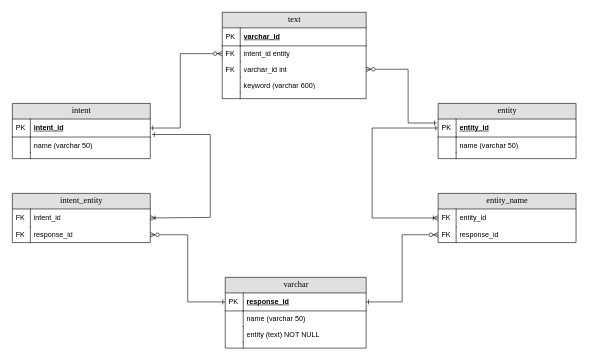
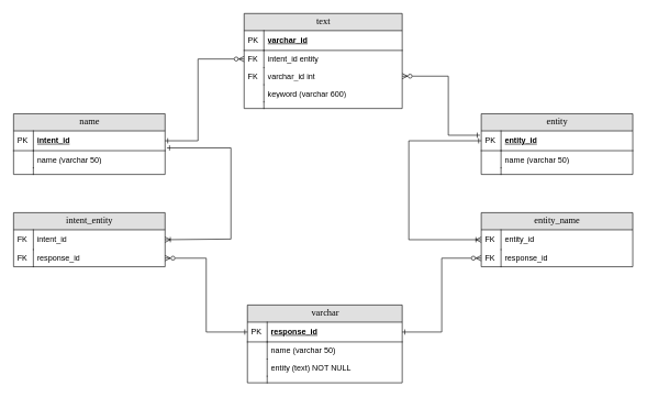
- <mxCell id="18" value="intent" style="swimlane;html=1;fontStyle=0;childLayout=stackLayout;horizontal=1;startSize=26;fillColor=#e0e0e0;horizontalStack=0;resizeParent=1;resizeLast=0;collapsible=1;marginBottom=0;swimlaneFillColor=#ffffff;align=center;rounded=0;shadow=0;comic=0;labelBackgroundColor=none;strokeWidth=1;fontFamily=Verdana;fontSize=14;swimlaneLine=1;" parent="1" vertex="1"><mxGeometry x="20" y="172" width="230" height="92" as="geometry" /></mxCell>
+ <mxCell id="18" value="name" style="swimlane;html=1;fontStyle=0;childLayout=stackLayout;horizontal=1;startSize=26;fillColor=#e0e0e0;horizontalStack=0;resizeParent=1;resizeLast=0;collapsible=1;marginBottom=0;swimlaneFillColor=#ffffff;align=center;rounded=0;shadow=0;comic=0;labelBackgroundColor=none;strokeWidth=1;fontFamily=Verdana;fontSize=14;swimlaneLine=1;" parent="1" vertex="1"><mxGeometry x="20" y="172" width="230" height="92" as="geometry" /></mxCell>
